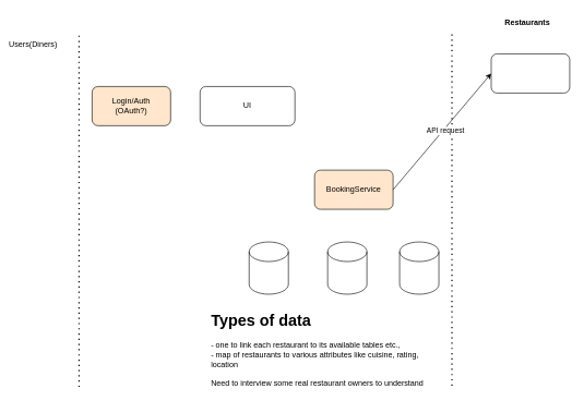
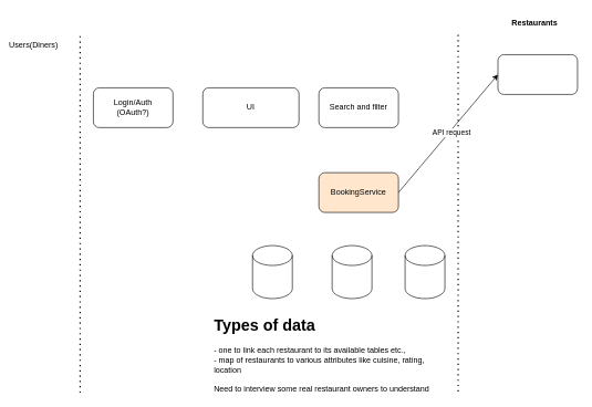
- <mxCell id="2" value="Login/Auth&lt;div&gt;(OAuth?)&lt;/div&gt;" style="rounded=1;whiteSpace=wrap;html=1;fillColor=#ffe6cc;" vertex="1" parent="1"><mxGeometry x="140" y="132" width="120" height="60" as="geometry" /></mxCell>
+ <mxCell id="2" value="Login/Auth&lt;div&gt;(OAuth?)&lt;/div&gt;" style="rounded=1;whiteSpace=wrap;html=1;" vertex="1" parent="1"><mxGeometry x="140" y="132" width="120" height="60" as="geometry" /></mxCell>
+ <mxCell id="4" value="Search and filter" style="rounded=1;whiteSpace=wrap;html=1;" vertex="1" parent="1"><mxGeometry x="480" y="132" width="120" height="60" as="geometry" /></mxCell>
